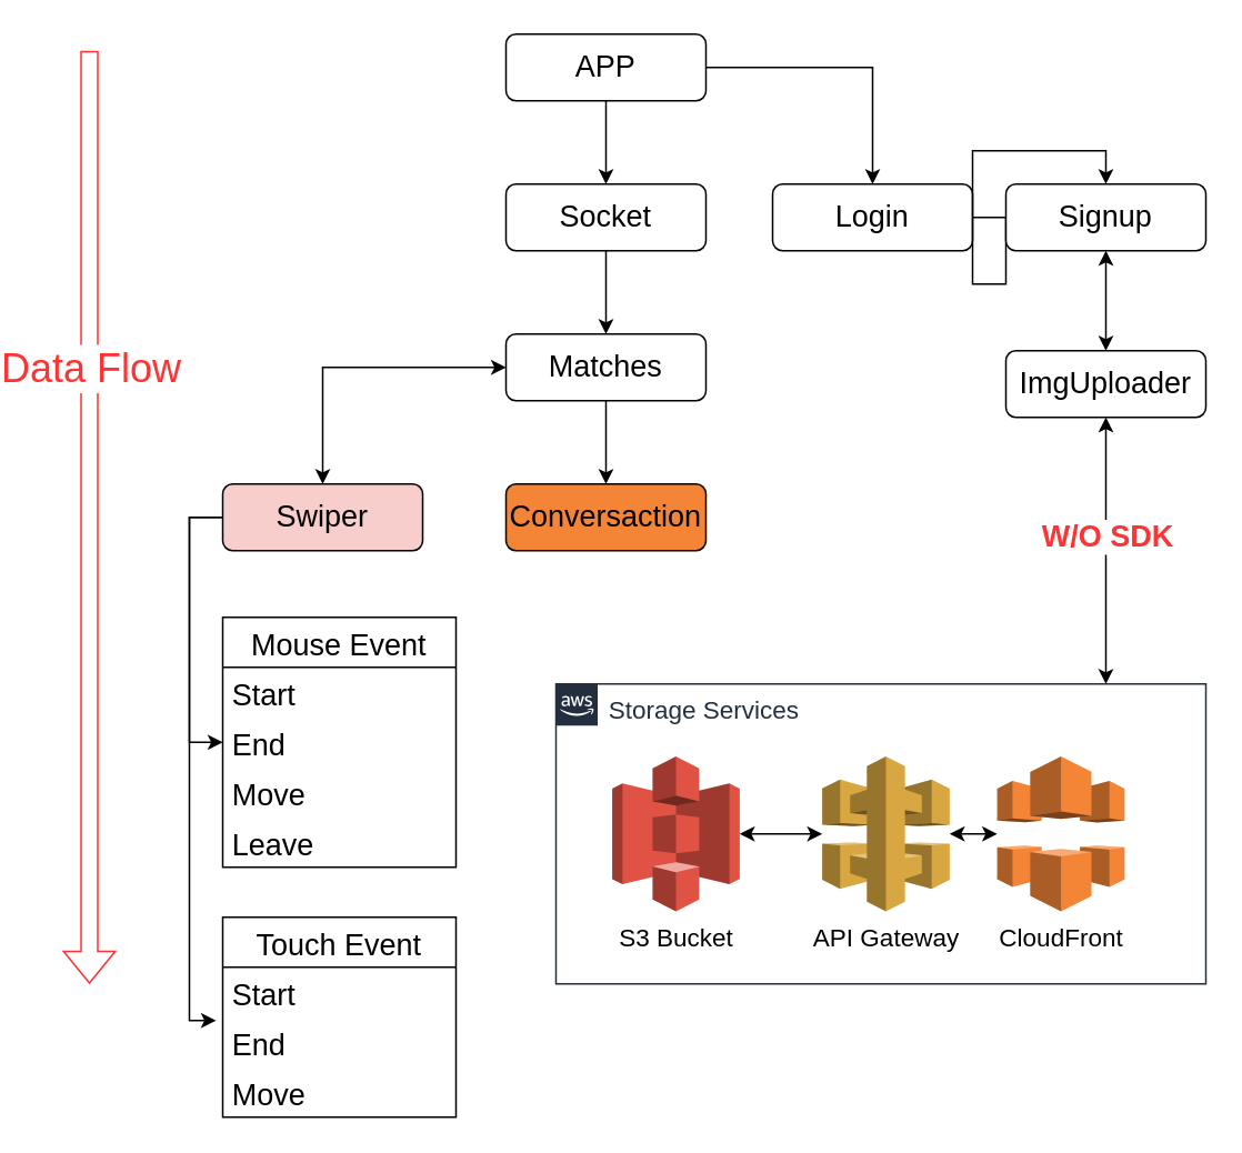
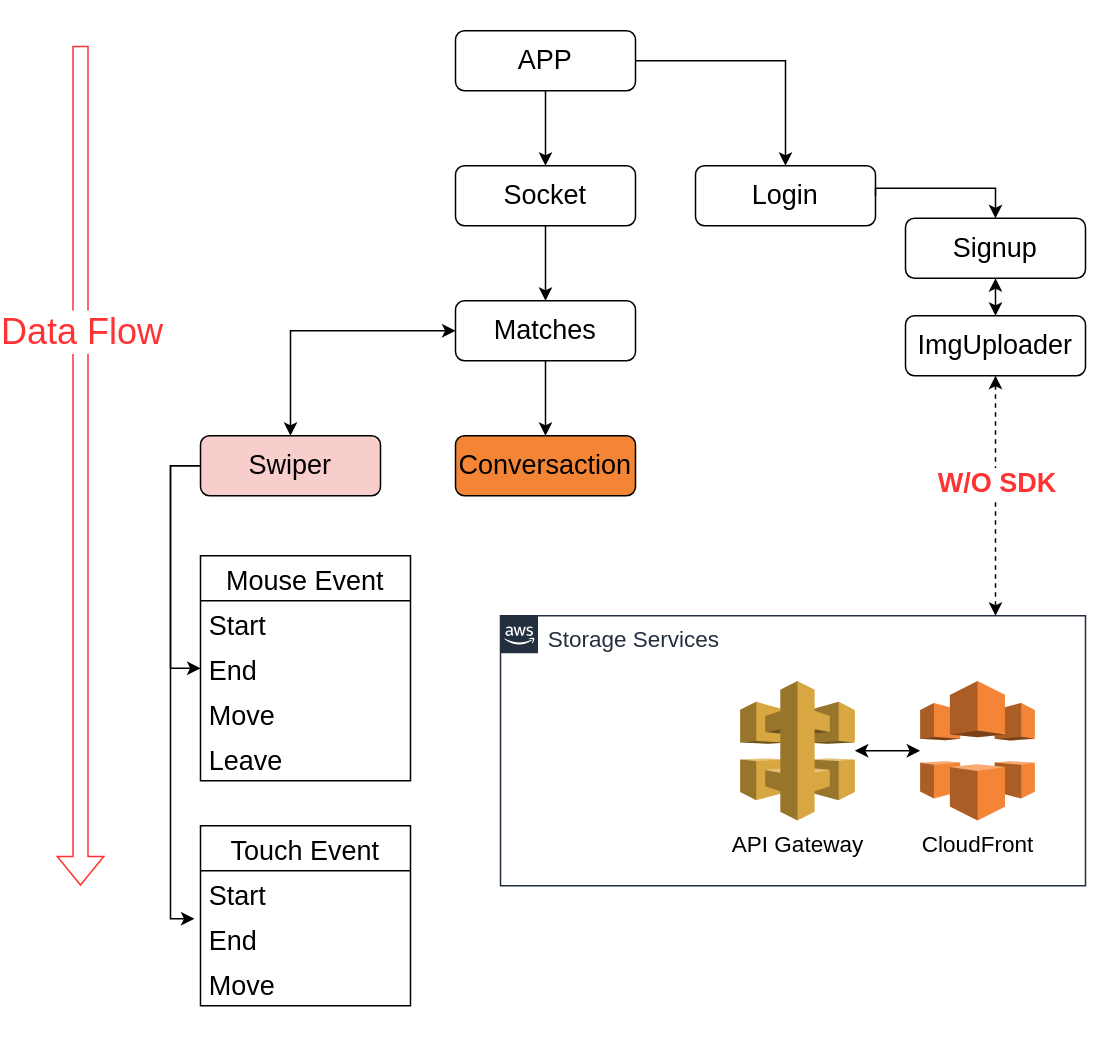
- <mxCell id="14" value="&lt;font style=&quot;font-size: 18px&quot;&gt;Signup&lt;/font&gt;" style="rounded=1;whiteSpace=wrap;html=1;fontSize=12;glass=0;strokeWidth=1;shadow=0;" vertex="1" parent="1"><mxGeometry x="570" y="110" width="120" height="40" as="geometry" /></mxCell>
+ <mxCell id="14" value="&lt;font style=&quot;font-size: 18px&quot;&gt;Signup&lt;/font&gt;" style="rounded=1;whiteSpace=wrap;html=1;fontSize=12;glass=0;strokeWidth=1;shadow=0;" vertex="1" parent="1"><mxGeometry x="570" y="145" width="120" height="40" as="geometry" /></mxCell>
- <mxCell id="15" style="edgeStyle=orthogonalEdgeStyle;rounded=0;orthogonalLoop=1;jettySize=auto;html=1;exitX=0.5;exitY=1;exitDx=0;exitDy=0;fontSize=18;startArrow=classic;startFill=1;endArrow=classic;endFill=1;endSize=6;" edge="1" parent="1" source="17" target="21"><mxGeometry relative="1" as="geometry"><mxPoint x="630" y="400" as="targetPoint" /><Array as="points"><mxPoint x="630" y="380" /><mxPoint x="630" y="380" /></Array></mxGeometry></mxCell>
+ <mxCell id="15" style="edgeStyle=orthogonalEdgeStyle;rounded=0;orthogonalLoop=1;jettySize=auto;html=1;exitX=0.5;exitY=1;exitDx=0;exitDy=0;fontSize=18;startArrow=classic;startFill=1;endArrow=classic;endFill=1;endSize=6;dashed=1;" edge="1" parent="1" source="17" target="21"><mxGeometry relative="1" as="geometry"><mxPoint x="630" y="400" as="targetPoint" /><Array as="points"><mxPoint x="630" y="380" /><mxPoint x="630" y="380" /></Array></mxGeometry></mxCell>
- <mxCell id="24" value="S3 Bucket" style="outlineConnect=0;dashed=0;verticalLabelPosition=bottom;verticalAlign=top;align=center;html=1;shape=mxgraph.aws3.s3;fillColor=#E05243;gradientColor=none;fontSize=15;" vertex="1" parent="21"><mxGeometry x="33.75" y="43.5" width="76.5" height="93" as="geometry" /></mxCell>
- <mxCell id="23" style="edgeStyle=orthogonalEdgeStyle;rounded=0;orthogonalLoop=1;jettySize=auto;html=1;exitX=1;exitY=0.5;exitDx=0;exitDy=0;exitPerimeter=0;fontSize=24;startArrow=classic;startFill=1;endArrow=classic;endFill=1;strokeWidth=1;" edge="1" parent="21" source="24" target="26"><mxGeometry relative="1" as="geometry" /></mxCell>
- <mxCell id="22" value="CloudFront" style="outlineConnect=0;dashed=0;verticalLabelPosition=bottom;verticalAlign=top;align=center;html=1;shape=mxgraph.aws3.cloudfront;fillColor=#F58536;gradientColor=none;fontSize=15;" vertex="1" parent="21"><mxGeometry x="264.75" y="43.5" width="76.5" height="93" as="geometry" /></mxCell>
+ <mxCell id="22" value="CloudFront" style="outlineConnect=0;dashed=0;verticalLabelPosition=bottom;verticalAlign=top;align=center;html=1;shape=mxgraph.aws3.cloudfront;fillColor=#F58536;gradientColor=none;fontSize=15;" vertex="1" parent="21"><mxGeometry x="279.75" y="43.5" width="76.5" height="93" as="geometry" /></mxCell>
